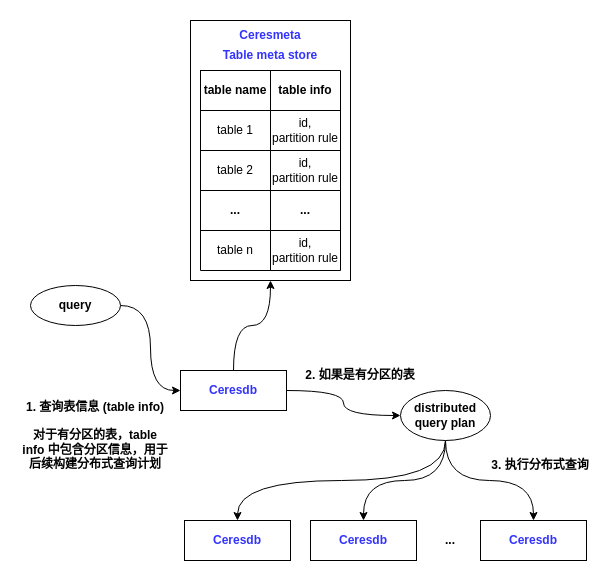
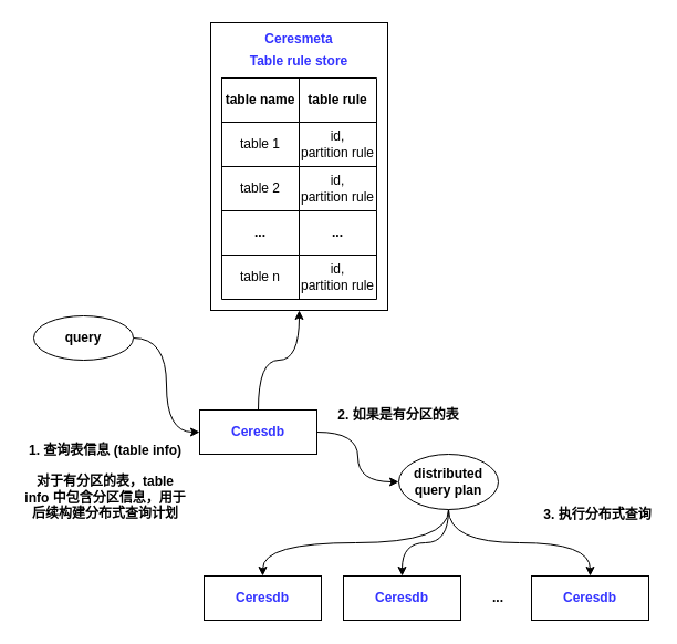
- <mxCell id="20" value="&lt;font color=&quot;#3333ff&quot;&gt;&lt;b&gt;Table meta store&lt;/b&gt;&lt;/font&gt;" style="text;html=1;strokeColor=none;fillColor=none;align=center;verticalAlign=middle;whiteSpace=wrap;rounded=0;" vertex="1" parent="1"><mxGeometry x="220" y="40" width="100" height="30" as="geometry" /></mxCell>
+ <mxCell id="20" value="&lt;font color=&quot;#3333ff&quot;&gt;&lt;b&gt;Table rule store&lt;/b&gt;&lt;/font&gt;" style="text;html=1;strokeColor=none;fillColor=none;align=center;verticalAlign=middle;whiteSpace=wrap;rounded=0;" vertex="1" parent="1"><mxGeometry x="220" y="40" width="100" height="30" as="geometry" /></mxCell>
- <mxCell id="6" value="&lt;b&gt;table info&lt;/b&gt;" style="shape=partialRectangle;html=1;whiteSpace=wrap;connectable=0;strokeColor=inherit;overflow=hidden;fillColor=none;top=0;left=0;bottom=0;right=0;pointerEvents=1;" vertex="1" parent="4"><mxGeometry x="70" width="70" height="40" as="geometry"><mxRectangle width="70" height="40" as="alternateBounds" /></mxGeometry></mxCell>
+ <mxCell id="6" value="&lt;b&gt;table rule&lt;/b&gt;" style="shape=partialRectangle;html=1;whiteSpace=wrap;connectable=0;strokeColor=inherit;overflow=hidden;fillColor=none;top=0;left=0;bottom=0;right=0;pointerEvents=1;" vertex="1" parent="4"><mxGeometry x="70" width="70" height="40" as="geometry"><mxRectangle width="70" height="40" as="alternateBounds" /></mxGeometry></mxCell>
- <mxCell id="31" value="&lt;div&gt;&lt;b&gt;distributed&lt;/b&gt;&lt;/div&gt;&lt;div&gt;&lt;b&gt;query plan&lt;br&gt;&lt;/b&gt;&lt;/div&gt;" style="ellipse;whiteSpace=wrap;html=1;" vertex="1" parent="1"><mxGeometry x="400" y="390" width="90" height="50" as="geometry" /></mxCell>
+ <mxCell id="31" value="&lt;div&gt;&lt;b&gt;distributed&lt;/b&gt;&lt;/div&gt;&lt;div&gt;&lt;b&gt;query plan&lt;br&gt;&lt;/b&gt;&lt;/div&gt;" style="ellipse;whiteSpace=wrap;html=1;" vertex="1" parent="1"><mxGeometry x="360" y="410" width="90" height="50" as="geometry" /></mxCell>
